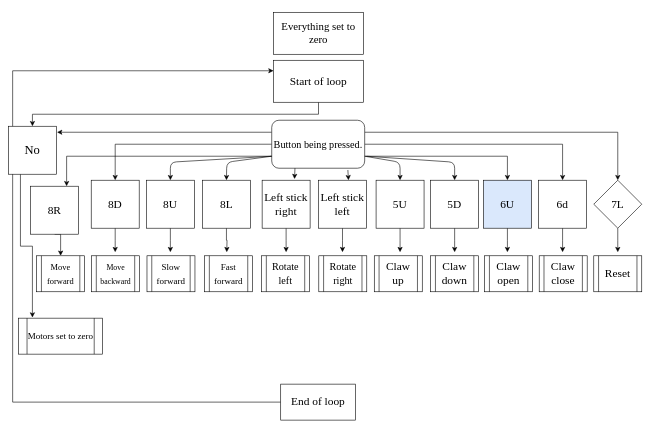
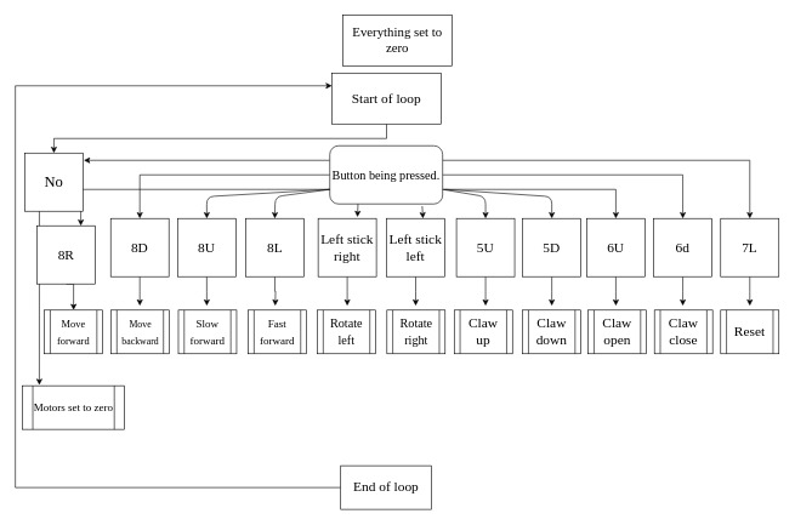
- <mxCell id="2" value="Everything set to zero" style="rounded=0;whiteSpace=wrap;html=1;fontFamily=Lucida Console;fontSize=18;" vertex="1" parent="1"><mxGeometry x="455" width="150" height="70" as="geometry" y="20" /></mxCell>
+ <mxCell id="2" value="Everything set to zero" style="rounded=0;whiteSpace=wrap;html=1;fontFamily=Lucida Console;fontSize=18;" vertex="1" parent="1"><mxGeometry x="470" y="20" width="150" height="70" as="geometry" /></mxCell>
- <mxCell id="16" value="&lt;font style=&quot;font-size: 21px&quot;&gt;No&lt;/font&gt;" style="whiteSpace=wrap;html=1;aspect=fixed;fontFamily=Lucida Console;fontSize=19;" vertex="1" parent="1"><mxGeometry x="13" y="210" width="80" height="80" as="geometry" /></mxCell>
+ <mxCell id="16" value="&lt;font style=&quot;font-size: 21px&quot;&gt;No&lt;/font&gt;" style="whiteSpace=wrap;html=1;aspect=fixed;fontFamily=Lucida Console;fontSize=19;" vertex="1" parent="1"><mxGeometry x="33" y="210" width="80" height="80" as="geometry" /></mxCell>
- <mxCell id="34" value="6U" style="whiteSpace=wrap;html=1;aspect=fixed;fontFamily=Lucida Console;fontSize=19;fillColor=#dae8fc;" vertex="1" parent="1"><mxGeometry x="805" y="300" width="80" height="80" as="geometry" /></mxCell>
+ <mxCell id="34" value="6U" style="whiteSpace=wrap;html=1;aspect=fixed;fontFamily=Lucida Console;fontSize=19;" vertex="1" parent="1"><mxGeometry x="805" y="300" width="80" height="80" as="geometry" /></mxCell>
- <mxCell id="38" value="7L" style="rhombus;whiteSpace=wrap;html=1;aspect=fixed;fontFamily=Lucida Console;fontSize=19;" vertex="1" parent="1"><mxGeometry x="989" y="300" width="80" height="80" as="geometry" /></mxCell>
+ <mxCell id="38" value="7L" style="whiteSpace=wrap;html=1;aspect=fixed;fontFamily=Lucida Console;fontSize=19;" vertex="1" parent="1"><mxGeometry x="989" y="300" width="80" height="80" as="geometry" /></mxCell>
